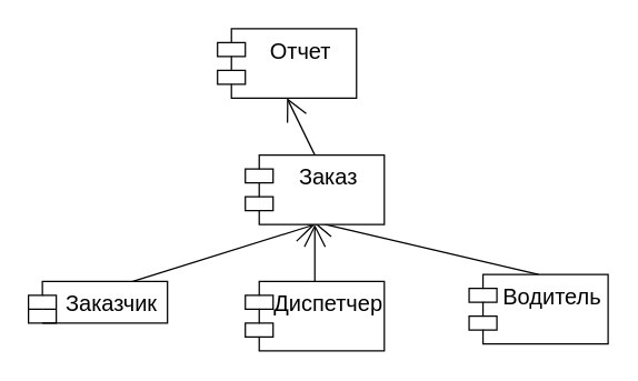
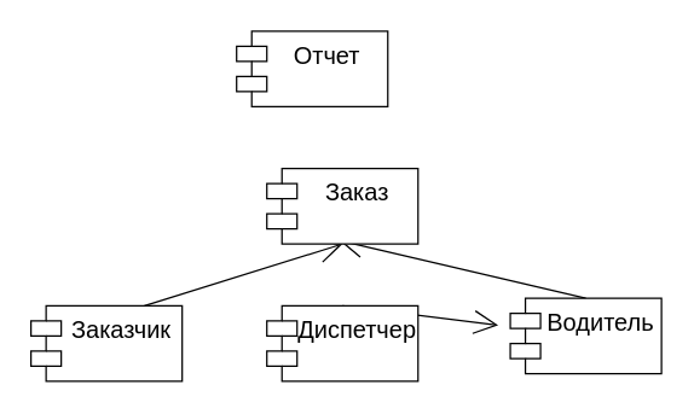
- <mxCell id="8" style="edgeStyle=none;curved=1;rounded=0;orthogonalLoop=1;jettySize=auto;html=1;exitX=0.5;exitY=0;exitDx=0;exitDy=0;entryX=0.5;entryY=1;entryDx=0;entryDy=0;fontSize=12;endArrow=open;startSize=14;endSize=14;sourcePerimeterSpacing=8;targetPerimeterSpacing=8;" edge="1" parent="1" source="9" target="10"><mxGeometry relative="1" as="geometry" /></mxCell>
- <mxCell id="2" style="edgeStyle=none;curved=1;rounded=0;orthogonalLoop=1;jettySize=auto;html=1;exitX=0.5;exitY=0;exitDx=0;exitDy=0;entryX=0.5;entryY=1;entryDx=0;entryDy=0;fontSize=12;endArrow=open;startSize=14;endSize=14;sourcePerimeterSpacing=8;targetPerimeterSpacing=8;" edge="1" parent="1" source="3" target="9"><mxGeometry relative="1" as="geometry" /></mxCell>
+ <mxCell id="2" style="edgeStyle=none;curved=1;rounded=0;orthogonalLoop=1;jettySize=auto;html=1;exitX=0.5;exitY=0;exitDx=0;exitDy=0;fontSize=12;endArrow=open;startSize=14;endSize=14;sourcePerimeterSpacing=8;targetPerimeterSpacing=8;" edge="1" parent="1" source="3" target="7"><mxGeometry relative="1" as="geometry" /></mxCell>
- <mxCell id="5" value="Заказчик" style="shape=module;align=left;spacingLeft=20;align=center;verticalAlign=top;fontSize=16;" vertex="1" parent="1"><mxGeometry x="20" y="202" width="100" height="30" as="geometry" /></mxCell>
+ <mxCell id="5" value="Заказчик" style="shape=module;align=left;spacingLeft=20;align=center;verticalAlign=top;fontSize=16;" vertex="1" parent="1"><mxGeometry x="20" y="202" width="100" height="50" as="geometry" /></mxCell>
